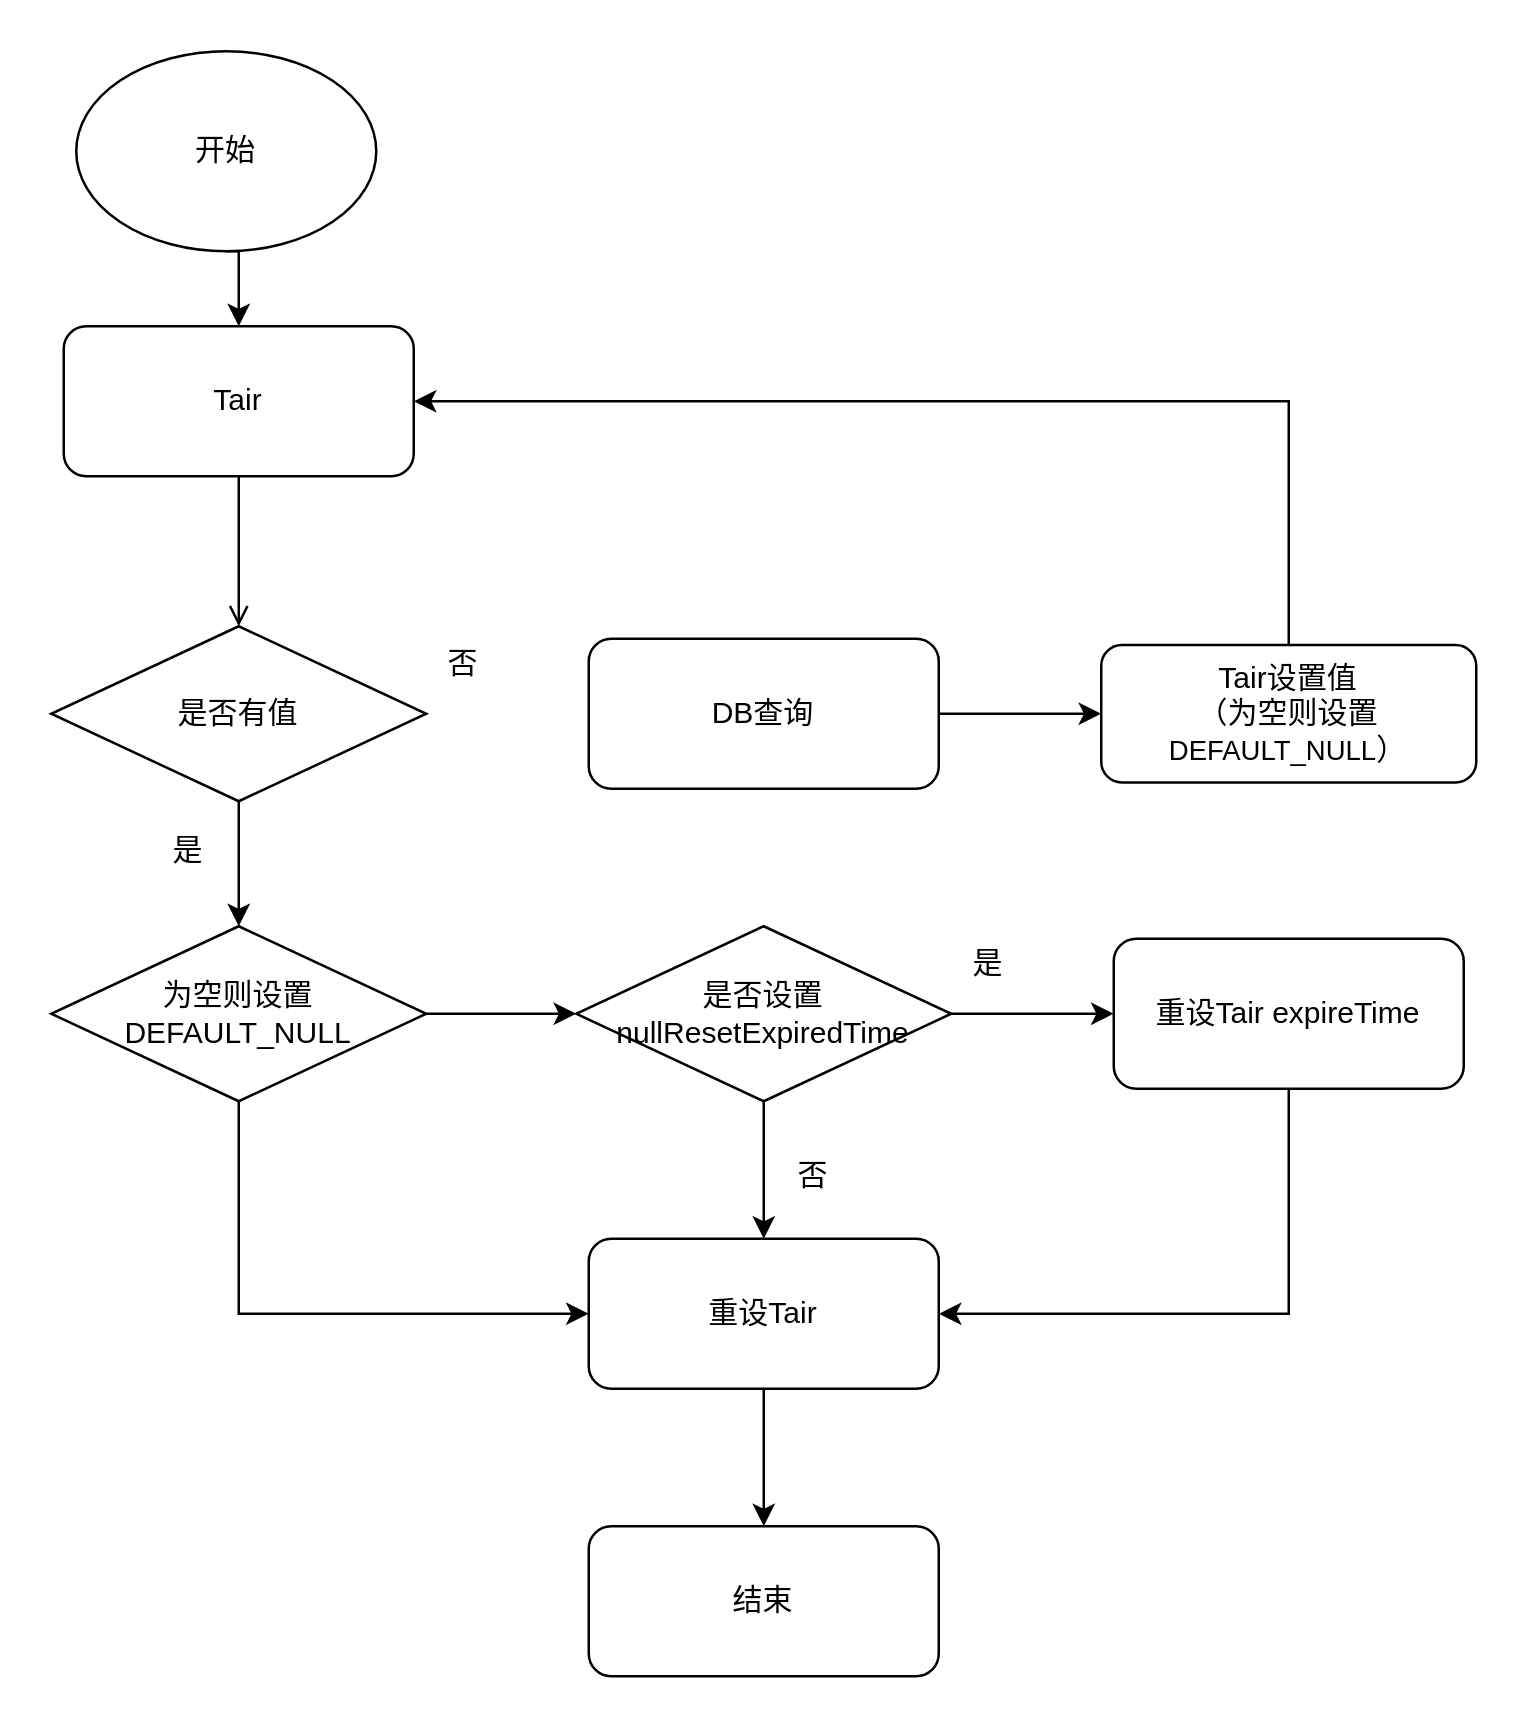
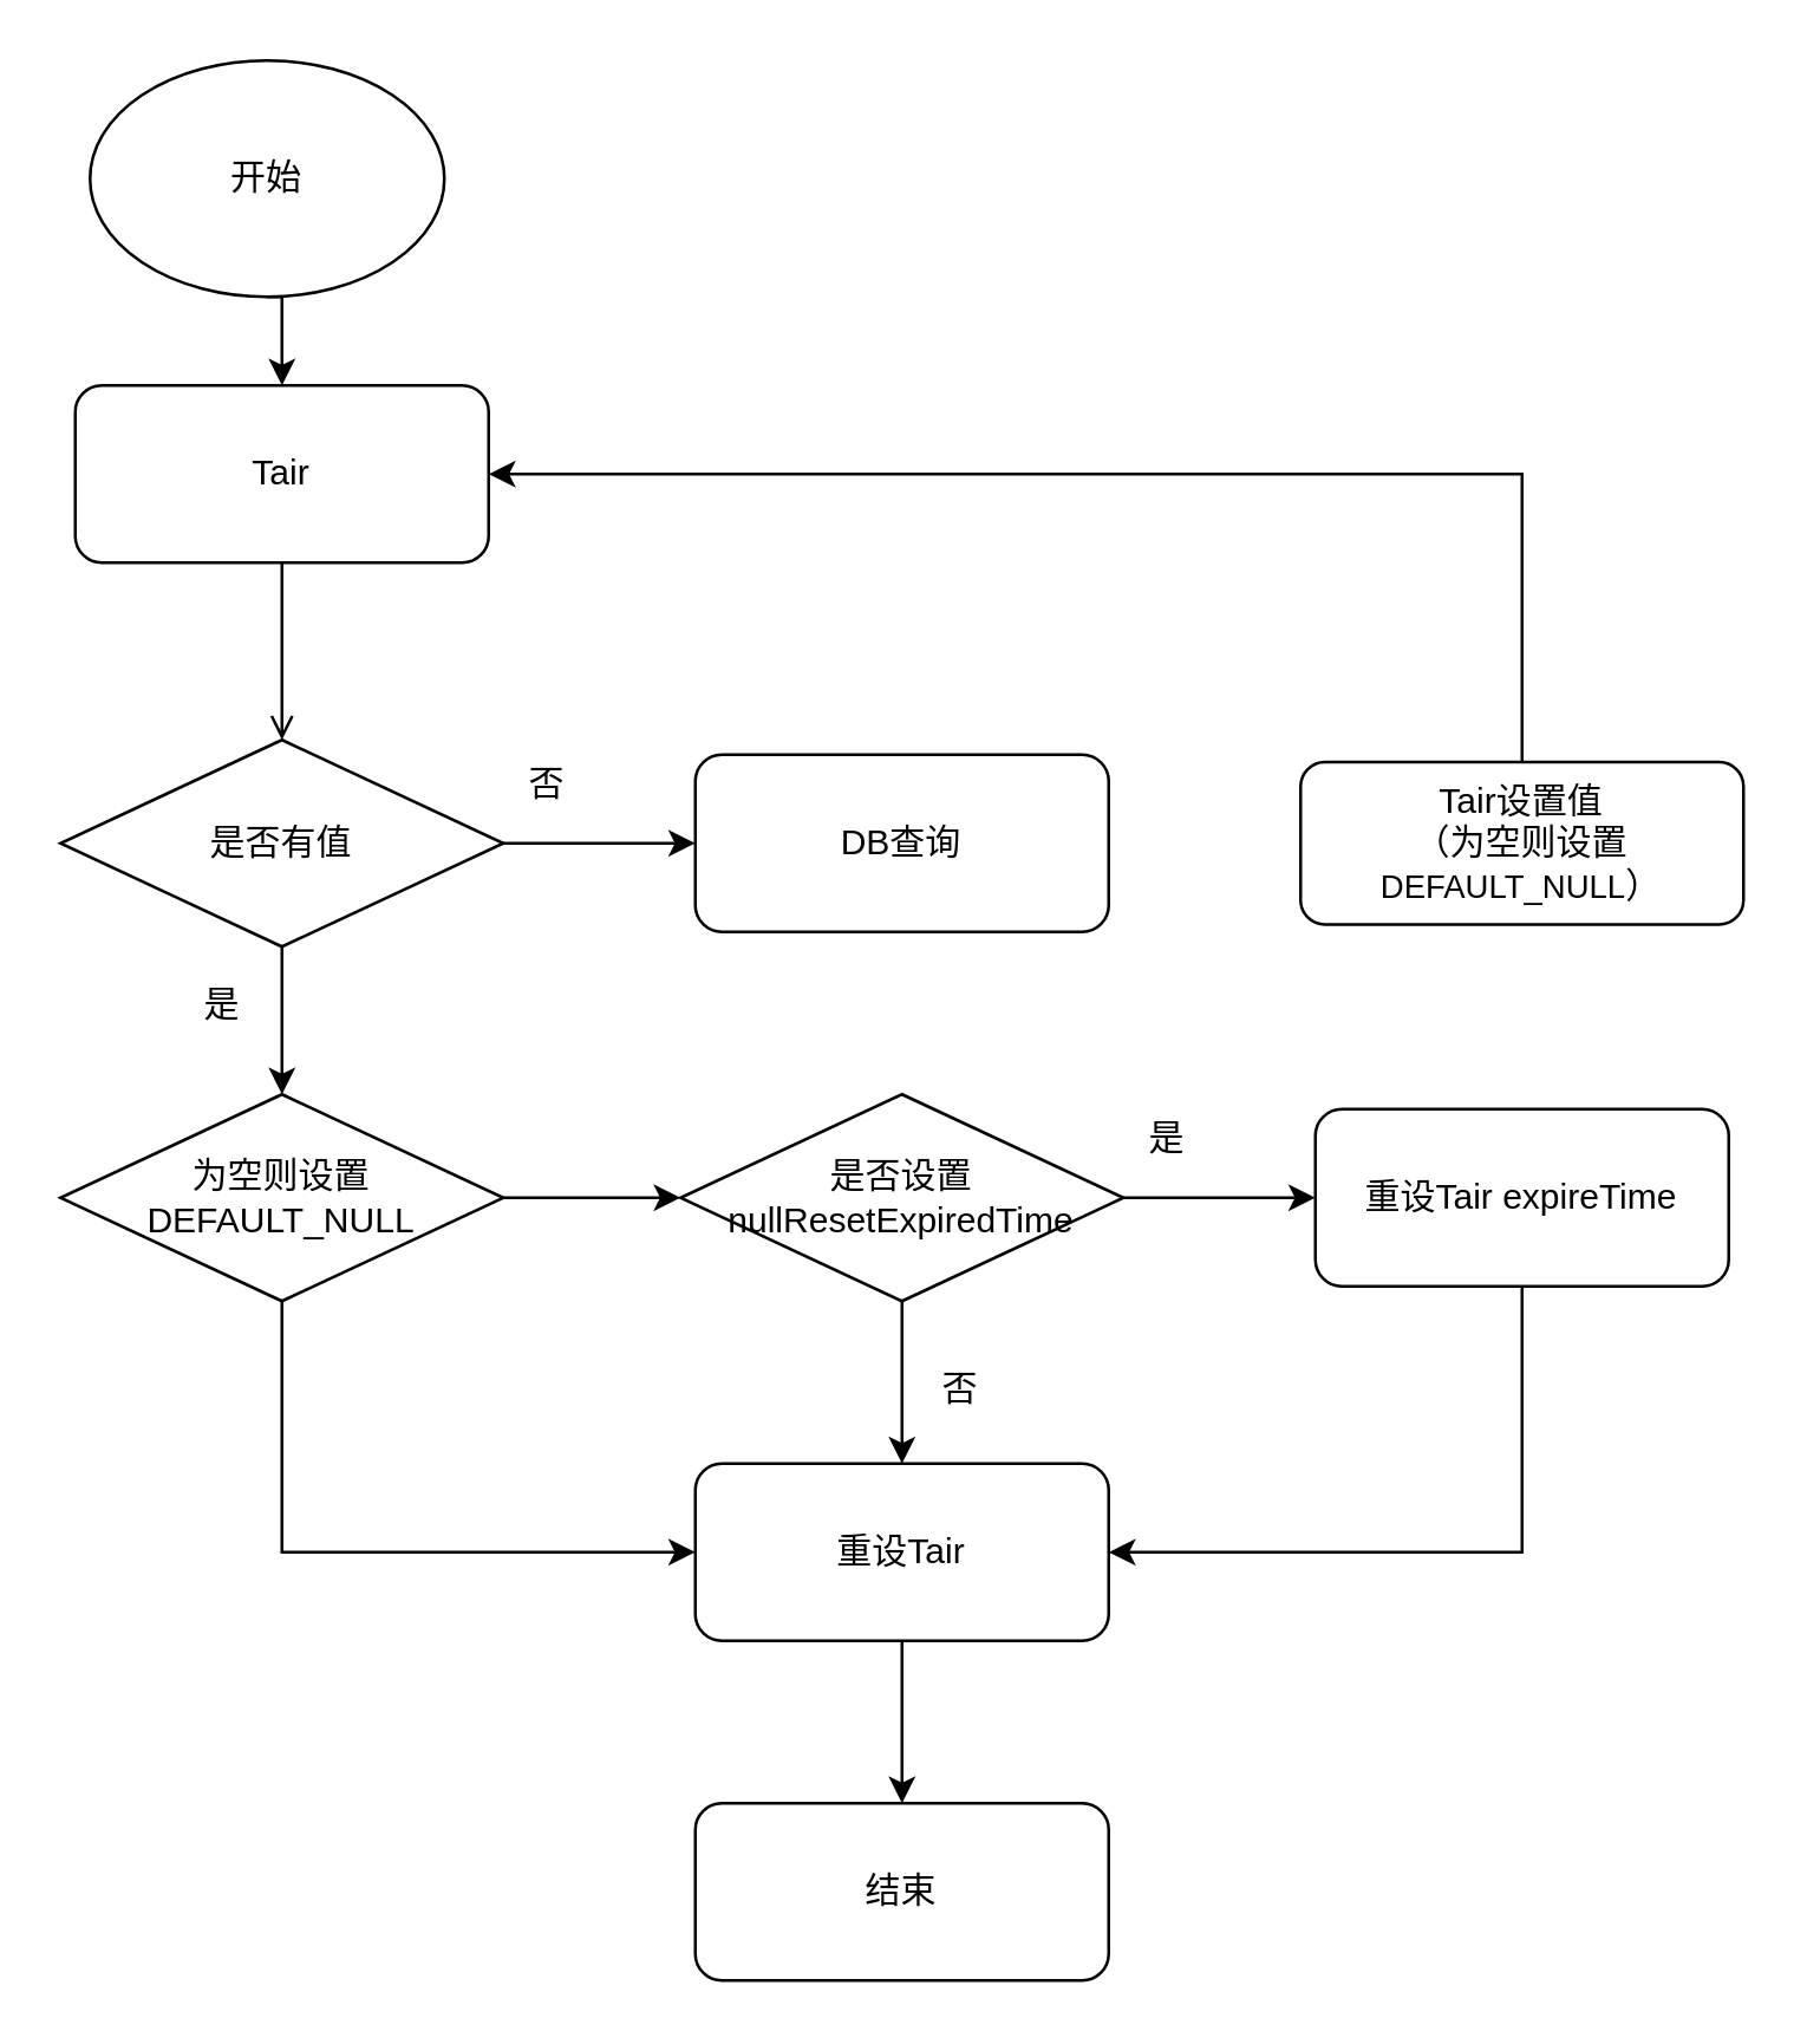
+ <mxCell id="6" style="edgeStyle=orthogonalEdgeStyle;rounded=0;orthogonalLoop=1;jettySize=auto;html=1;exitX=1;exitY=0.5;exitDx=0;exitDy=0;entryX=0;entryY=0.5;entryDx=0;entryDy=0;" edge="1" parent="1" source="8" target="12"><mxGeometry relative="1" as="geometry" /></mxCell>
- <mxCell id="11" style="edgeStyle=orthogonalEdgeStyle;rounded=0;orthogonalLoop=1;jettySize=auto;html=1;exitX=1;exitY=0.5;exitDx=0;exitDy=0;entryX=0;entryY=0.5;entryDx=0;entryDy=0;" edge="1" parent="1" source="12" target="27"><mxGeometry relative="1" as="geometry" /></mxCell>
